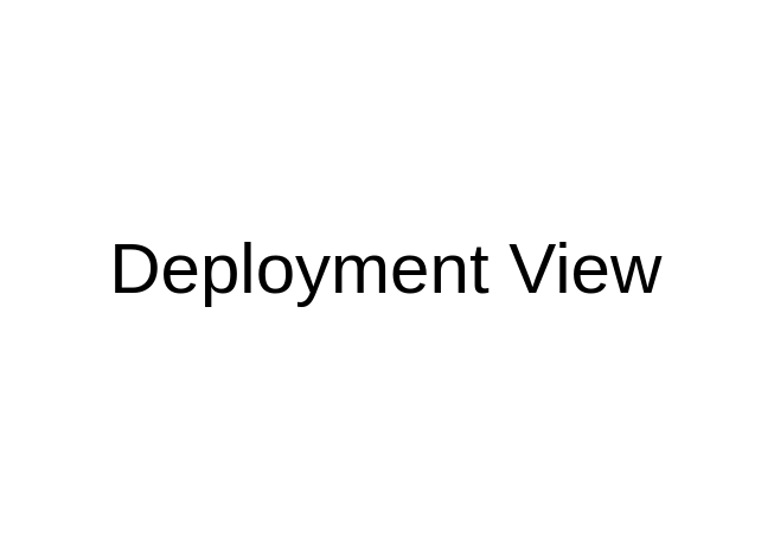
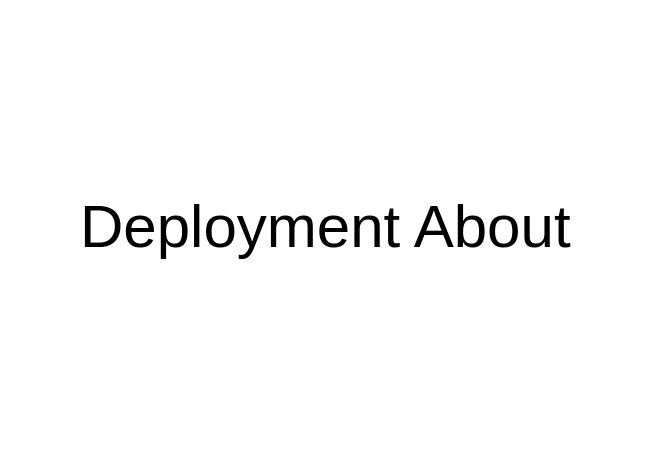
- <mxCell id="2" value="Deployment View" style="text;html=1;strokeColor=none;fillColor=none;align=center;verticalAlign=middle;whiteSpace=wrap;rounded=0;fontSize=48;opacity=30;" vertex="1" parent="1"><mxGeometry x="20" y="20" width="480" height="320" as="geometry" /></mxCell>
+ <mxCell id="2" value="Deployment About" style="text;html=1;strokeColor=none;fillColor=none;align=center;verticalAlign=middle;whiteSpace=wrap;rounded=0;fontSize=48;opacity=30;" vertex="1" parent="1"><mxGeometry x="20" y="20" width="480" height="320" as="geometry" /></mxCell>
